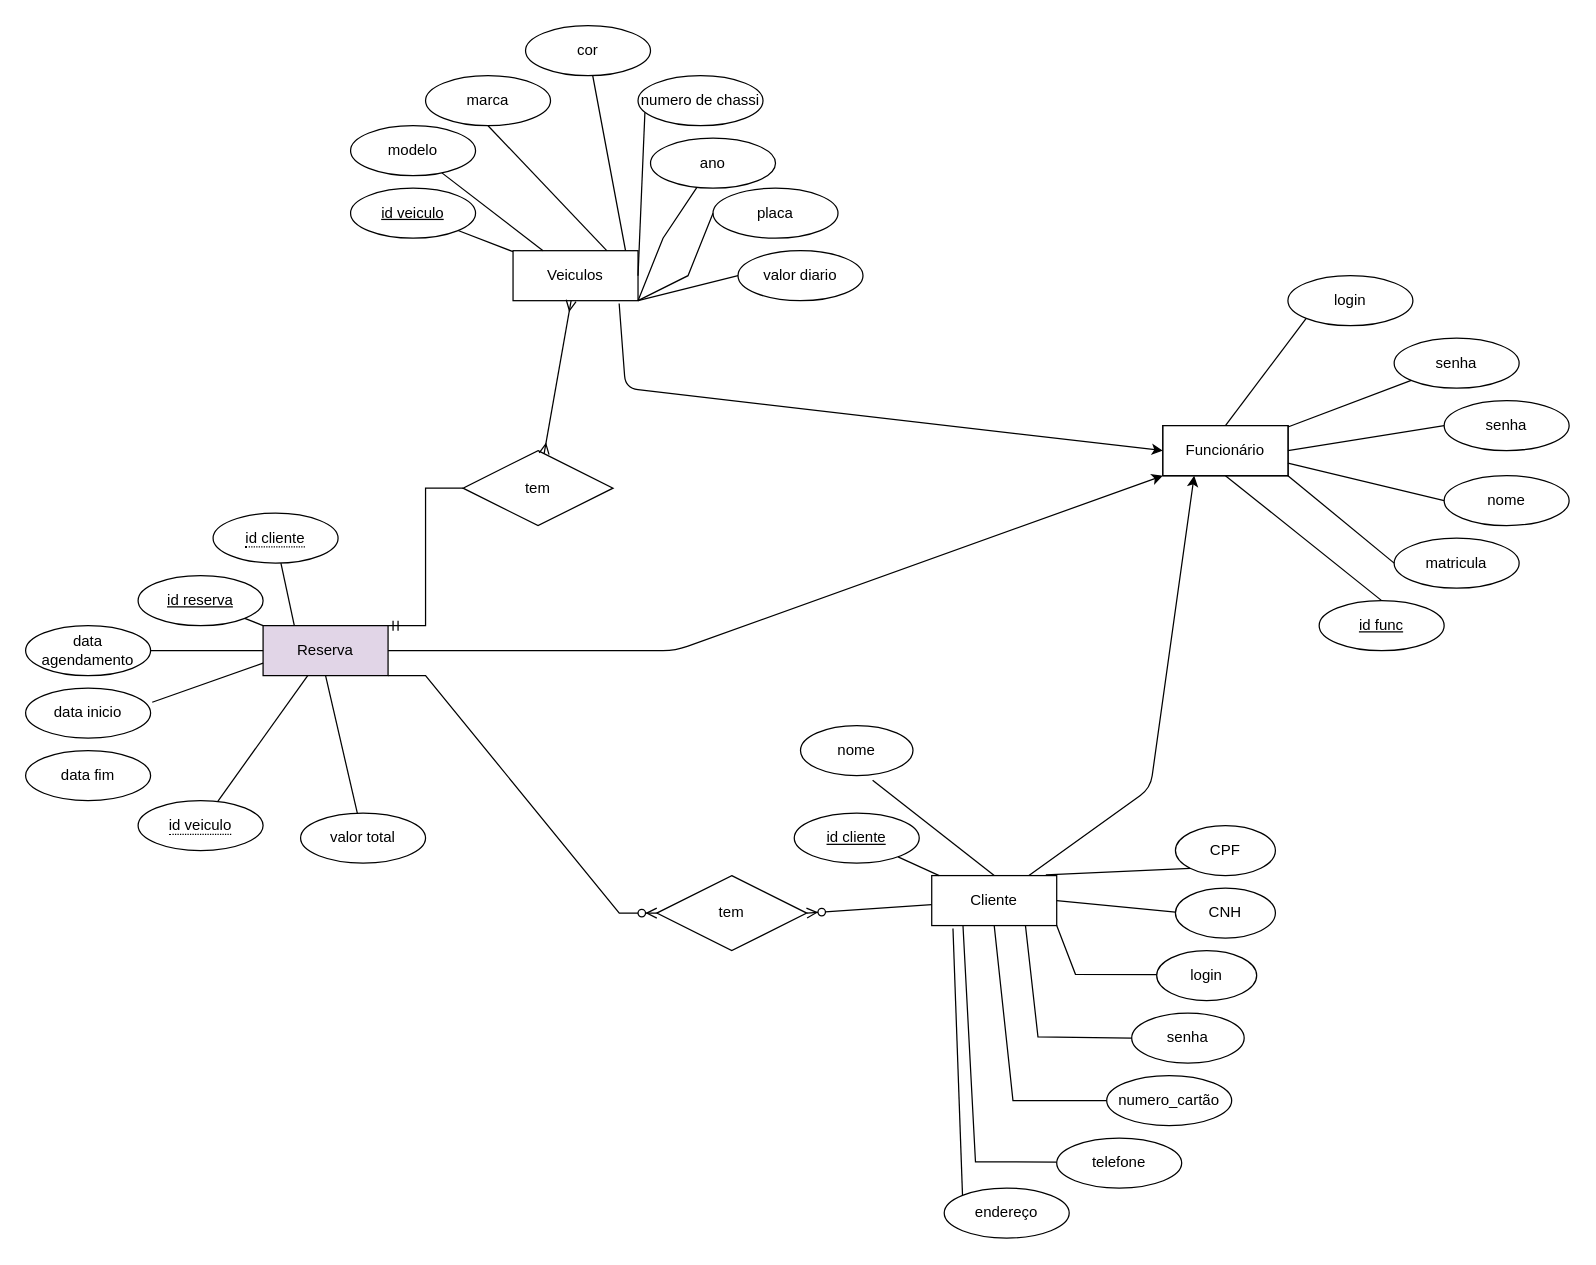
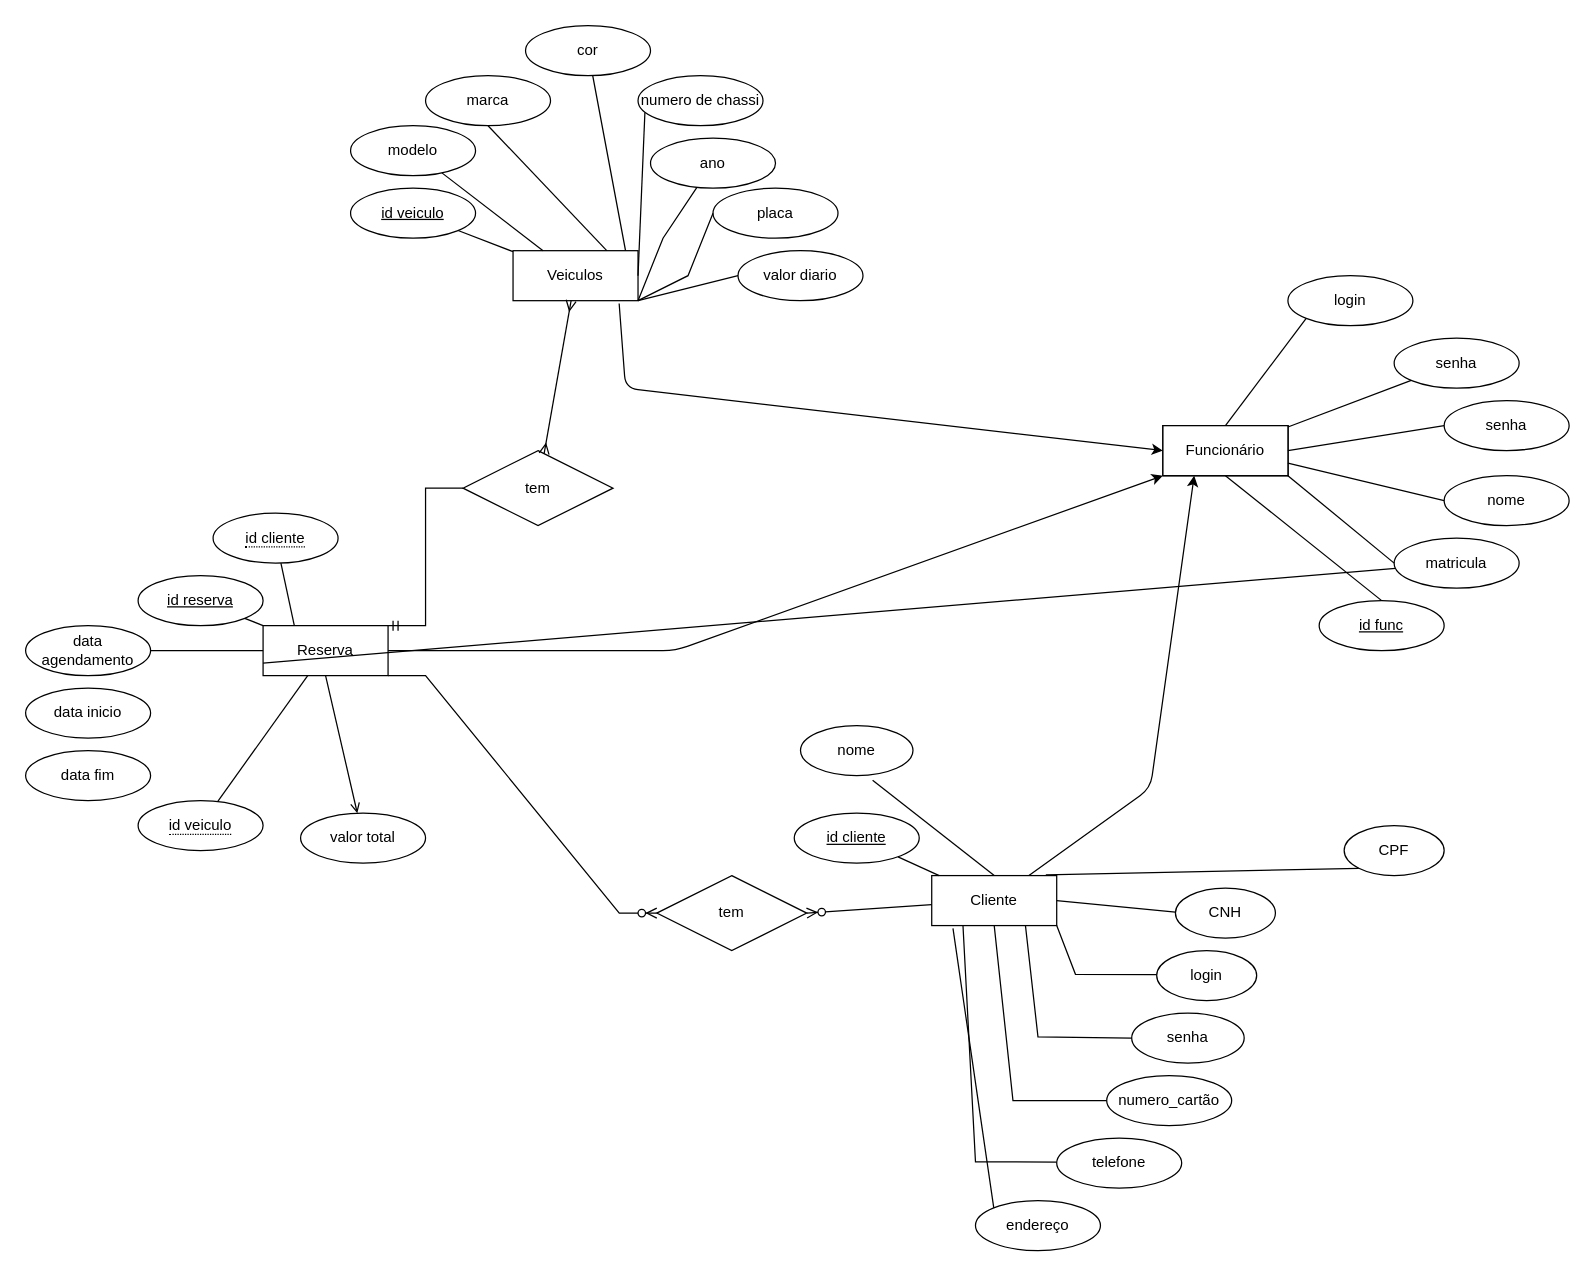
- <mxCell id="3" value="&lt;font style=&quot;vertical-align: inherit&quot;&gt;&lt;font style=&quot;vertical-align: inherit&quot;&gt;Reserva&lt;/font&gt;&lt;/font&gt;" style="whiteSpace=wrap;html=1;align=center;fillColor=#e1d5e7;" parent="1" vertex="1"><mxGeometry x="210" y="500" width="100" height="40" as="geometry" /></mxCell>
+ <mxCell id="3" value="&lt;font style=&quot;vertical-align: inherit&quot;&gt;&lt;font style=&quot;vertical-align: inherit&quot;&gt;Reserva&lt;/font&gt;&lt;/font&gt;" style="whiteSpace=wrap;html=1;align=center;" parent="1" vertex="1"><mxGeometry x="210" y="500" width="100" height="40" as="geometry" /></mxCell>
- <mxCell id="17" value="" style="endArrow=none;html=1;rounded=0;entryX=1.013;entryY=0.283;entryDx=0;entryDy=0;exitX=0;exitY=0.75;exitDx=0;exitDy=0;entryPerimeter=0;" parent="1" source="3" target="14" edge="1"><mxGeometry relative="1" as="geometry"><mxPoint x="300" y="509.5" as="sourcePoint" /><mxPoint x="460" y="509.5" as="targetPoint" /></mxGeometry></mxCell>
+ <mxCell id="17" value="" style="endArrow=none;html=1;rounded=0;exitX=0;exitY=0.75;exitDx=0;exitDy=0;" parent="1" source="3" target="52" edge="1"><mxGeometry relative="1" as="geometry"><mxPoint x="300" y="509.5" as="sourcePoint" /><mxPoint x="460" y="509.5" as="targetPoint" /></mxGeometry></mxCell>
- <mxCell id="19" value="" style="endArrow=none;html=1;rounded=0;exitX=0.5;exitY=1;exitDx=0;exitDy=0;" parent="1" source="3" target="16" edge="1"><mxGeometry relative="1" as="geometry"><mxPoint x="790" y="780" as="sourcePoint" /><mxPoint x="950" y="780" as="targetPoint" /></mxGeometry></mxCell>
+ <mxCell id="19" value="" style="endArrow=open;html=1;rounded=0;exitX=0.5;exitY=1;exitDx=0;exitDy=0;" parent="1" source="3" target="16" edge="1"><mxGeometry relative="1" as="geometry"><mxPoint x="790" y="780" as="sourcePoint" /><mxPoint x="950" y="780" as="targetPoint" /></mxGeometry></mxCell>
- <mxCell id="34" value="CPF" style="ellipse;whiteSpace=wrap;html=1;align=center;" parent="1" vertex="1"><mxGeometry x="940" y="660" width="80" height="40" as="geometry" /></mxCell>
+ <mxCell id="34" value="CPF" style="ellipse;whiteSpace=wrap;html=1;align=center;" parent="1" vertex="1"><mxGeometry x="1075" y="660" width="80" height="40" as="geometry" /></mxCell>
- <mxCell id="56" value="endereço" style="ellipse;whiteSpace=wrap;html=1;align=center;" vertex="1" parent="1"><mxGeometry x="755" y="950" width="100" height="40" as="geometry" /></mxCell>
+ <mxCell id="56" value="endereço" style="ellipse;whiteSpace=wrap;html=1;align=center;" vertex="1" parent="1"><mxGeometry x="780" y="960" width="100" height="40" as="geometry" /></mxCell>
